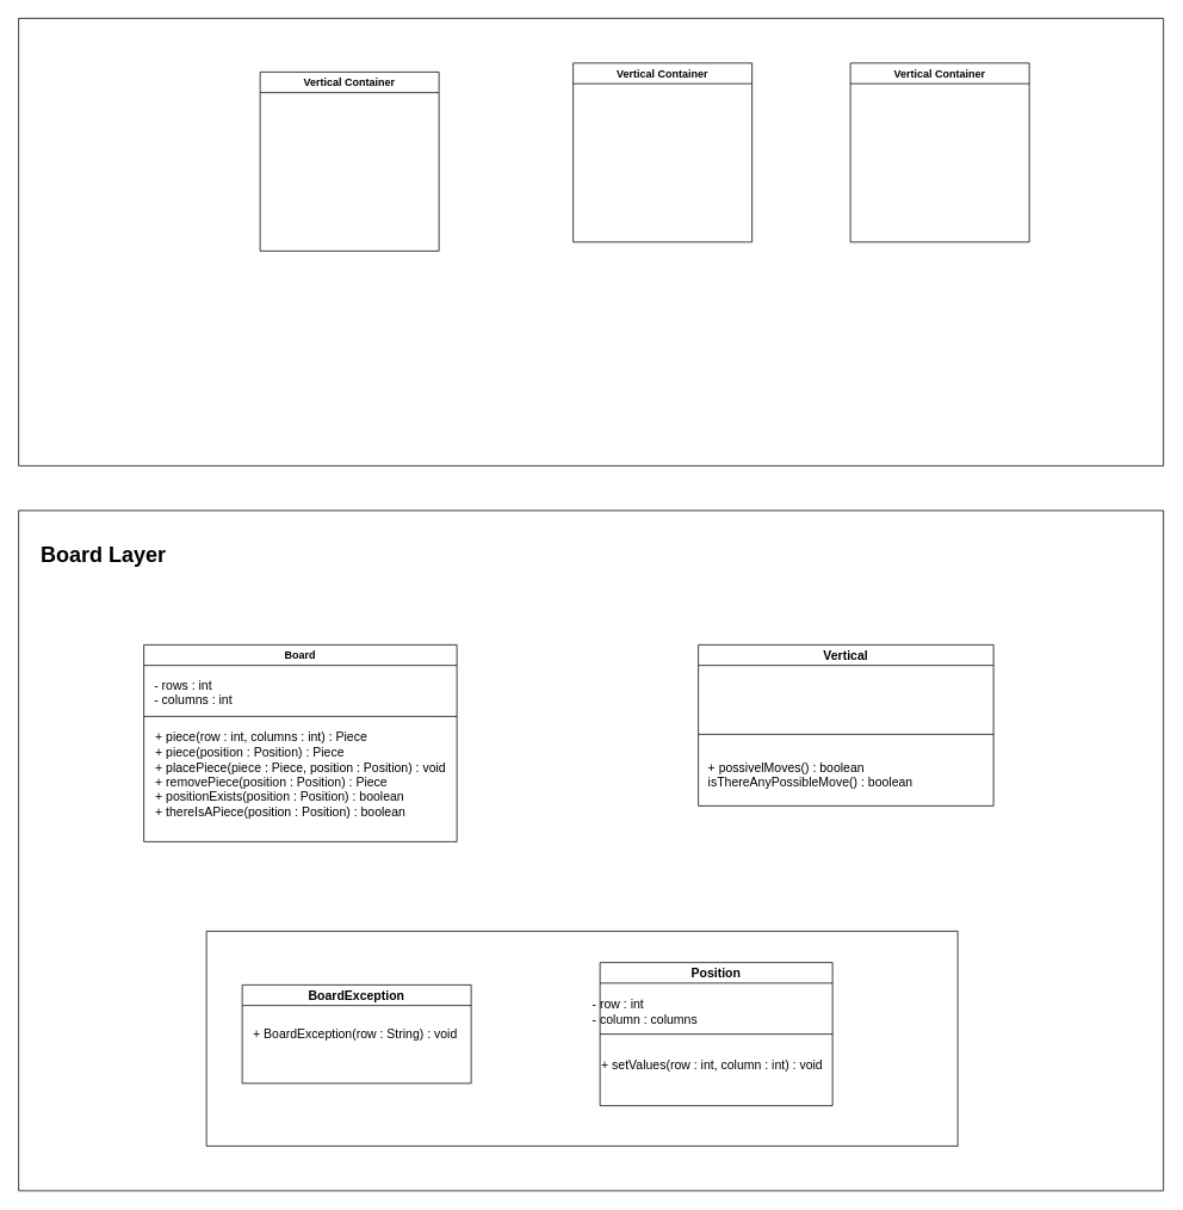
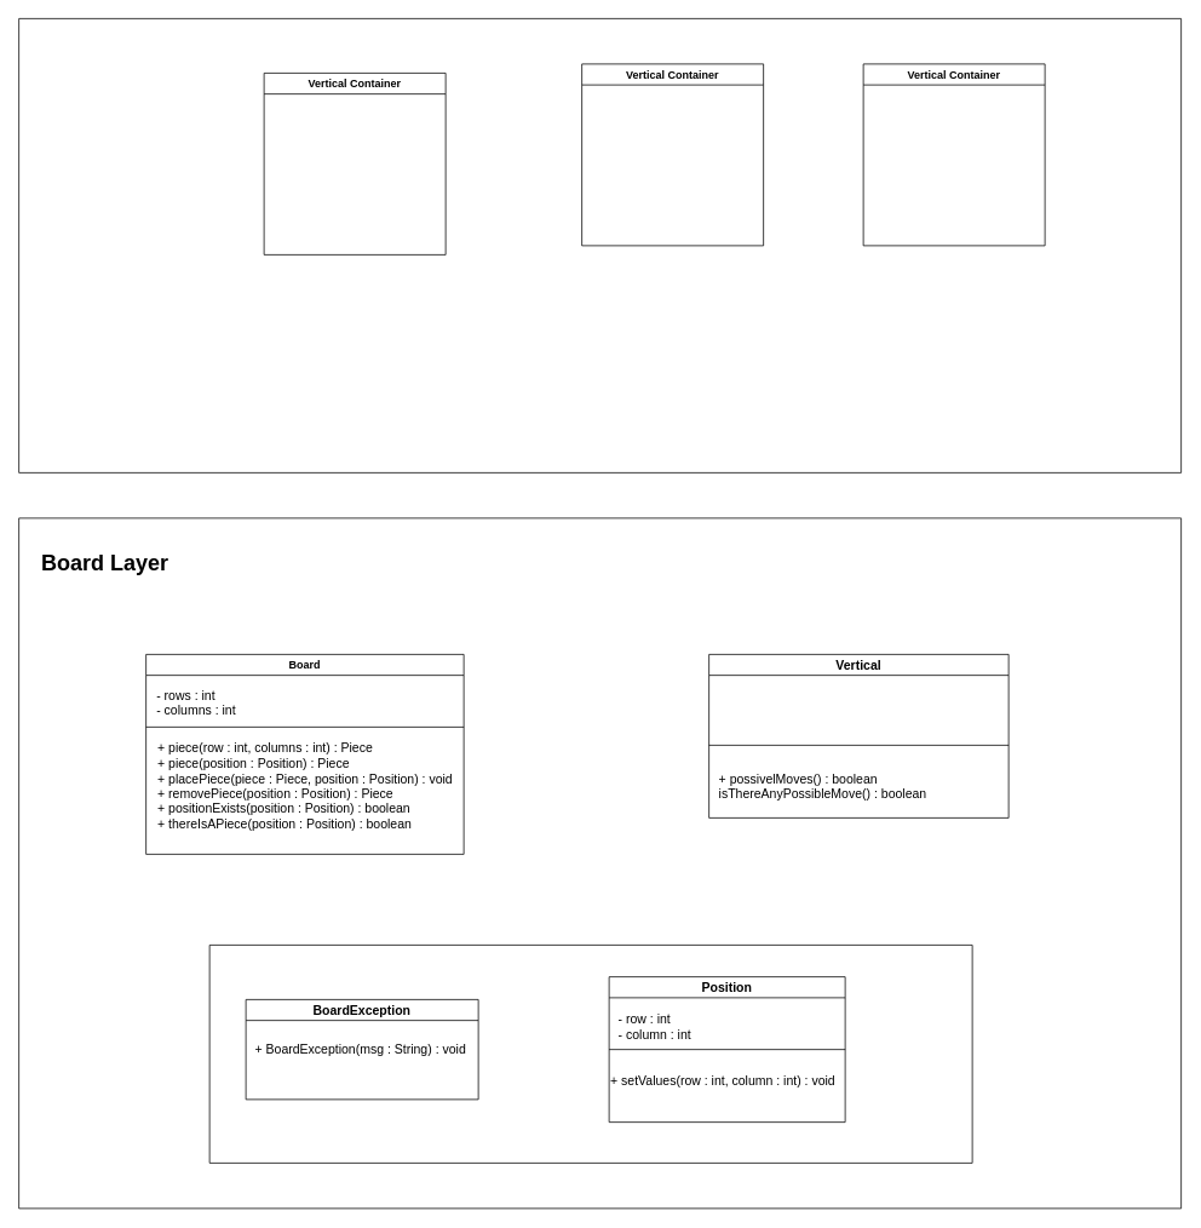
- <mxCell id="19" value="&lt;div style=&quot;text-align: left;&quot;&gt;&lt;span style=&quot;background-color: initial;&quot;&gt;- row : int&lt;/span&gt;&lt;/div&gt;&lt;div style=&quot;text-align: left;&quot;&gt;&lt;span style=&quot;background-color: initial;&quot;&gt;- column : columns&lt;/span&gt;&lt;/div&gt;" style="text;html=1;align=center;verticalAlign=middle;resizable=0;points=[];autosize=1;strokeColor=none;fillColor=none;fontSize=14;" vertex="1" parent="18"><mxGeometry y="30" width="100" height="50" as="geometry" /></mxCell>
+ <mxCell id="19" value="&lt;div style=&quot;text-align: left;&quot;&gt;&lt;span style=&quot;background-color: initial;&quot;&gt;- row : int&lt;/span&gt;&lt;/div&gt;&lt;div style=&quot;text-align: left;&quot;&gt;&lt;span style=&quot;background-color: initial;&quot;&gt;- column : int&lt;/span&gt;&lt;/div&gt;" style="text;html=1;align=center;verticalAlign=middle;resizable=0;points=[];autosize=1;strokeColor=none;fillColor=none;fontSize=14;" vertex="1" parent="18"><mxGeometry y="30" width="100" height="50" as="geometry" /></mxCell>
- <mxCell id="17" value="+ BoardException(row : String) : void" style="text;html=1;align=center;verticalAlign=middle;resizable=0;points=[];autosize=1;strokeColor=none;fillColor=none;fontSize=14;" vertex="1" parent="16"><mxGeometry x="-4" y="40" width="260" height="30" as="geometry" /></mxCell>
+ <mxCell id="17" value="+ BoardException(msg : String) : void" style="text;html=1;align=center;verticalAlign=middle;resizable=0;points=[];autosize=1;strokeColor=none;fillColor=none;fontSize=14;" vertex="1" parent="16"><mxGeometry x="-4" y="40" width="260" height="30" as="geometry" /></mxCell>
